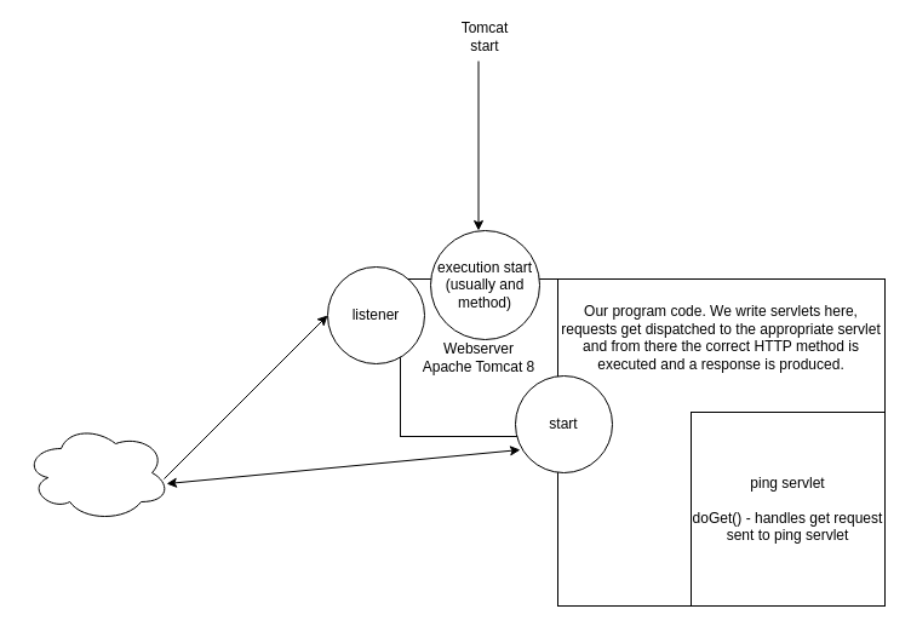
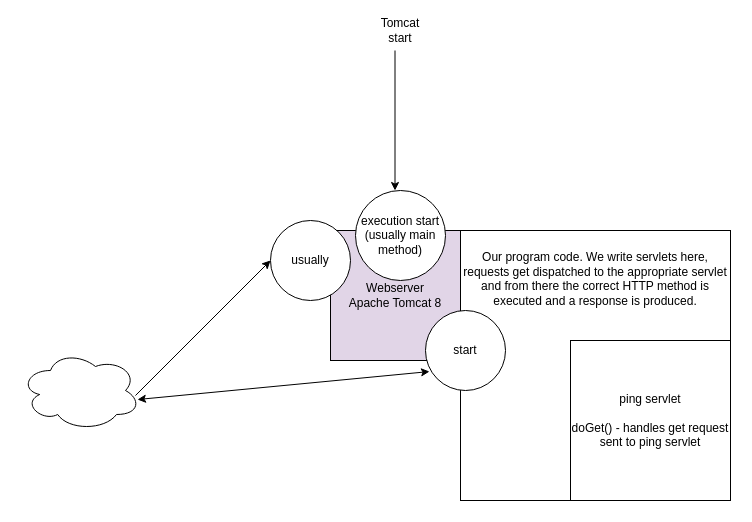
- <mxCell id="6" value="execution start (usually and method)" style="ellipse;whiteSpace=wrap;html=1;aspect=fixed;" vertex="1" parent="1"><mxGeometry x="355" y="190" width="90" height="90" as="geometry" /></mxCell>
+ <mxCell id="6" value="execution start (usually main method)" style="ellipse;whiteSpace=wrap;html=1;aspect=fixed;" vertex="1" parent="1"><mxGeometry x="355" y="190" width="90" height="90" as="geometry" /></mxCell>
- <mxCell id="3" value="listener" style="ellipse;whiteSpace=wrap;html=1;aspect=fixed;" vertex="1" parent="1"><mxGeometry x="270" y="220" width="80" height="80" as="geometry" /></mxCell>
+ <mxCell id="3" value="usually" style="ellipse;whiteSpace=wrap;html=1;aspect=fixed;" vertex="1" parent="1"><mxGeometry x="270" y="220" width="80" height="80" as="geometry" /></mxCell>
- <mxCell id="2" value="Webserver&lt;br&gt;Apache Tomcat 8" style="whiteSpace=wrap;html=1;aspect=fixed;" vertex="1" parent="1"><mxGeometry x="330" y="230" width="130" height="130" as="geometry" /></mxCell>
+ <mxCell id="2" value="Webserver&lt;br&gt;Apache Tomcat 8" style="whiteSpace=wrap;html=1;aspect=fixed;fillColor=#e1d5e7;" vertex="1" parent="1"><mxGeometry x="330" y="230" width="130" height="130" as="geometry" /></mxCell>
